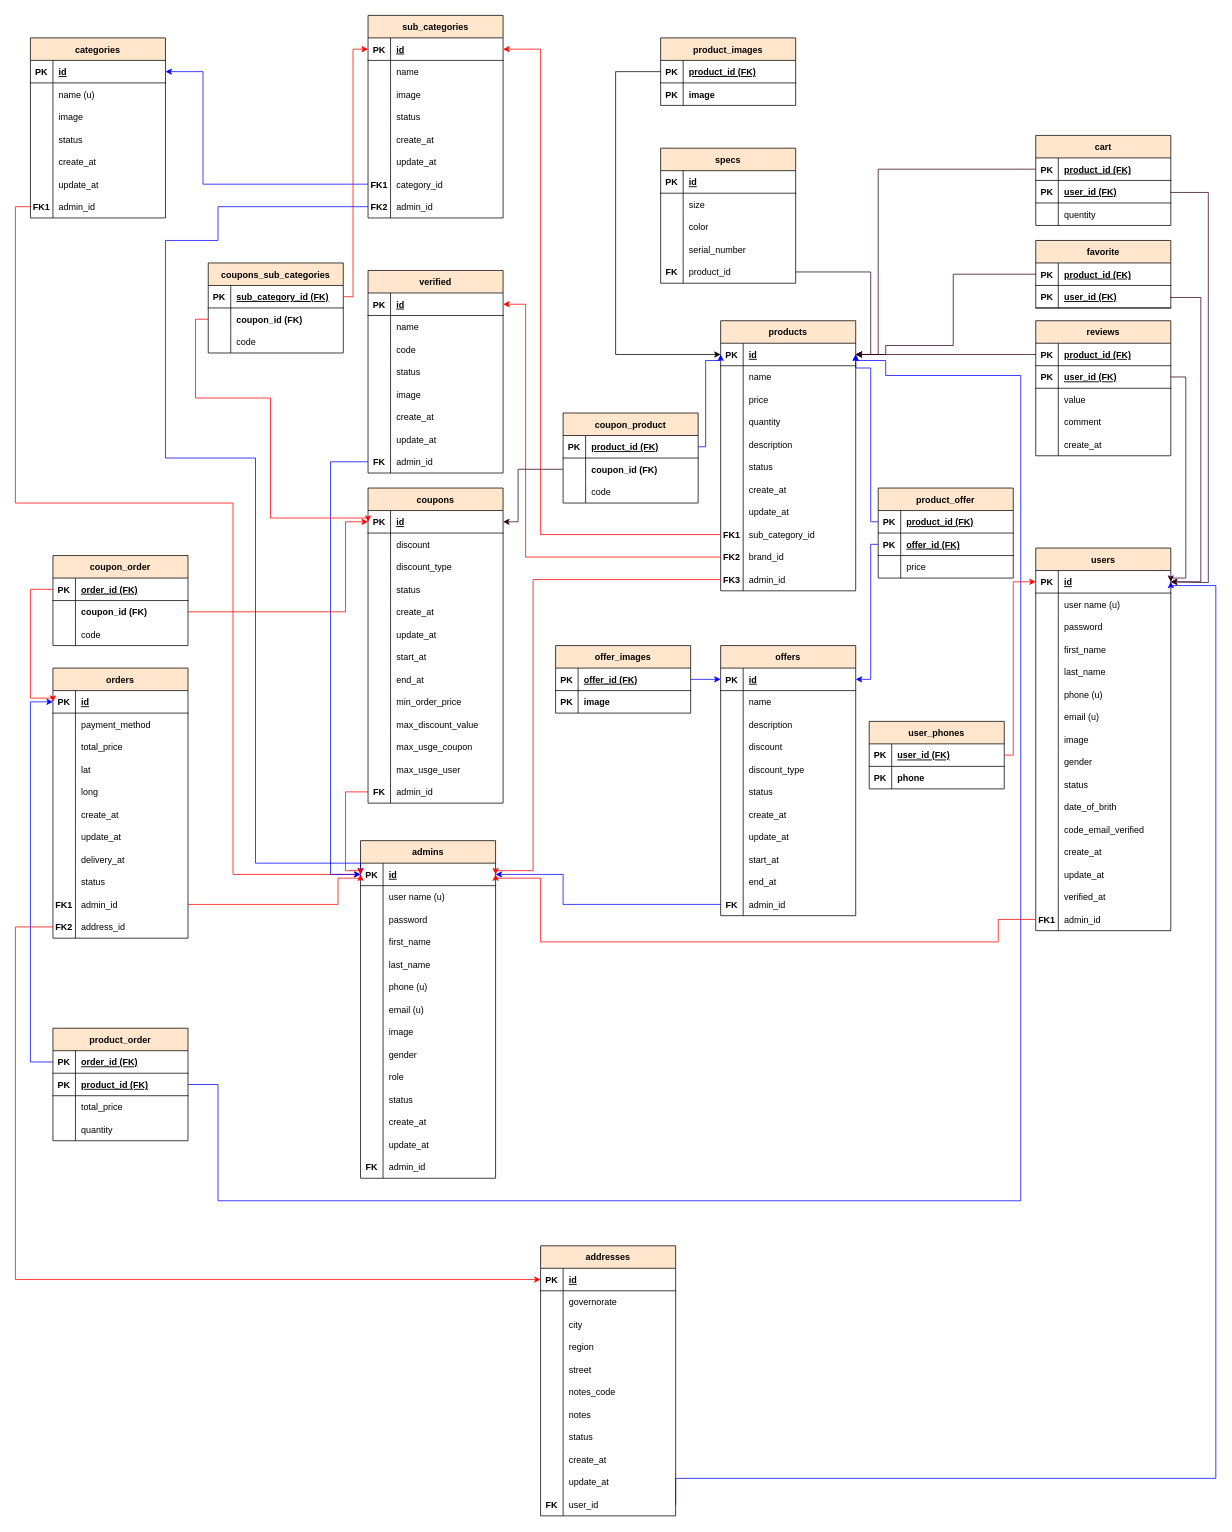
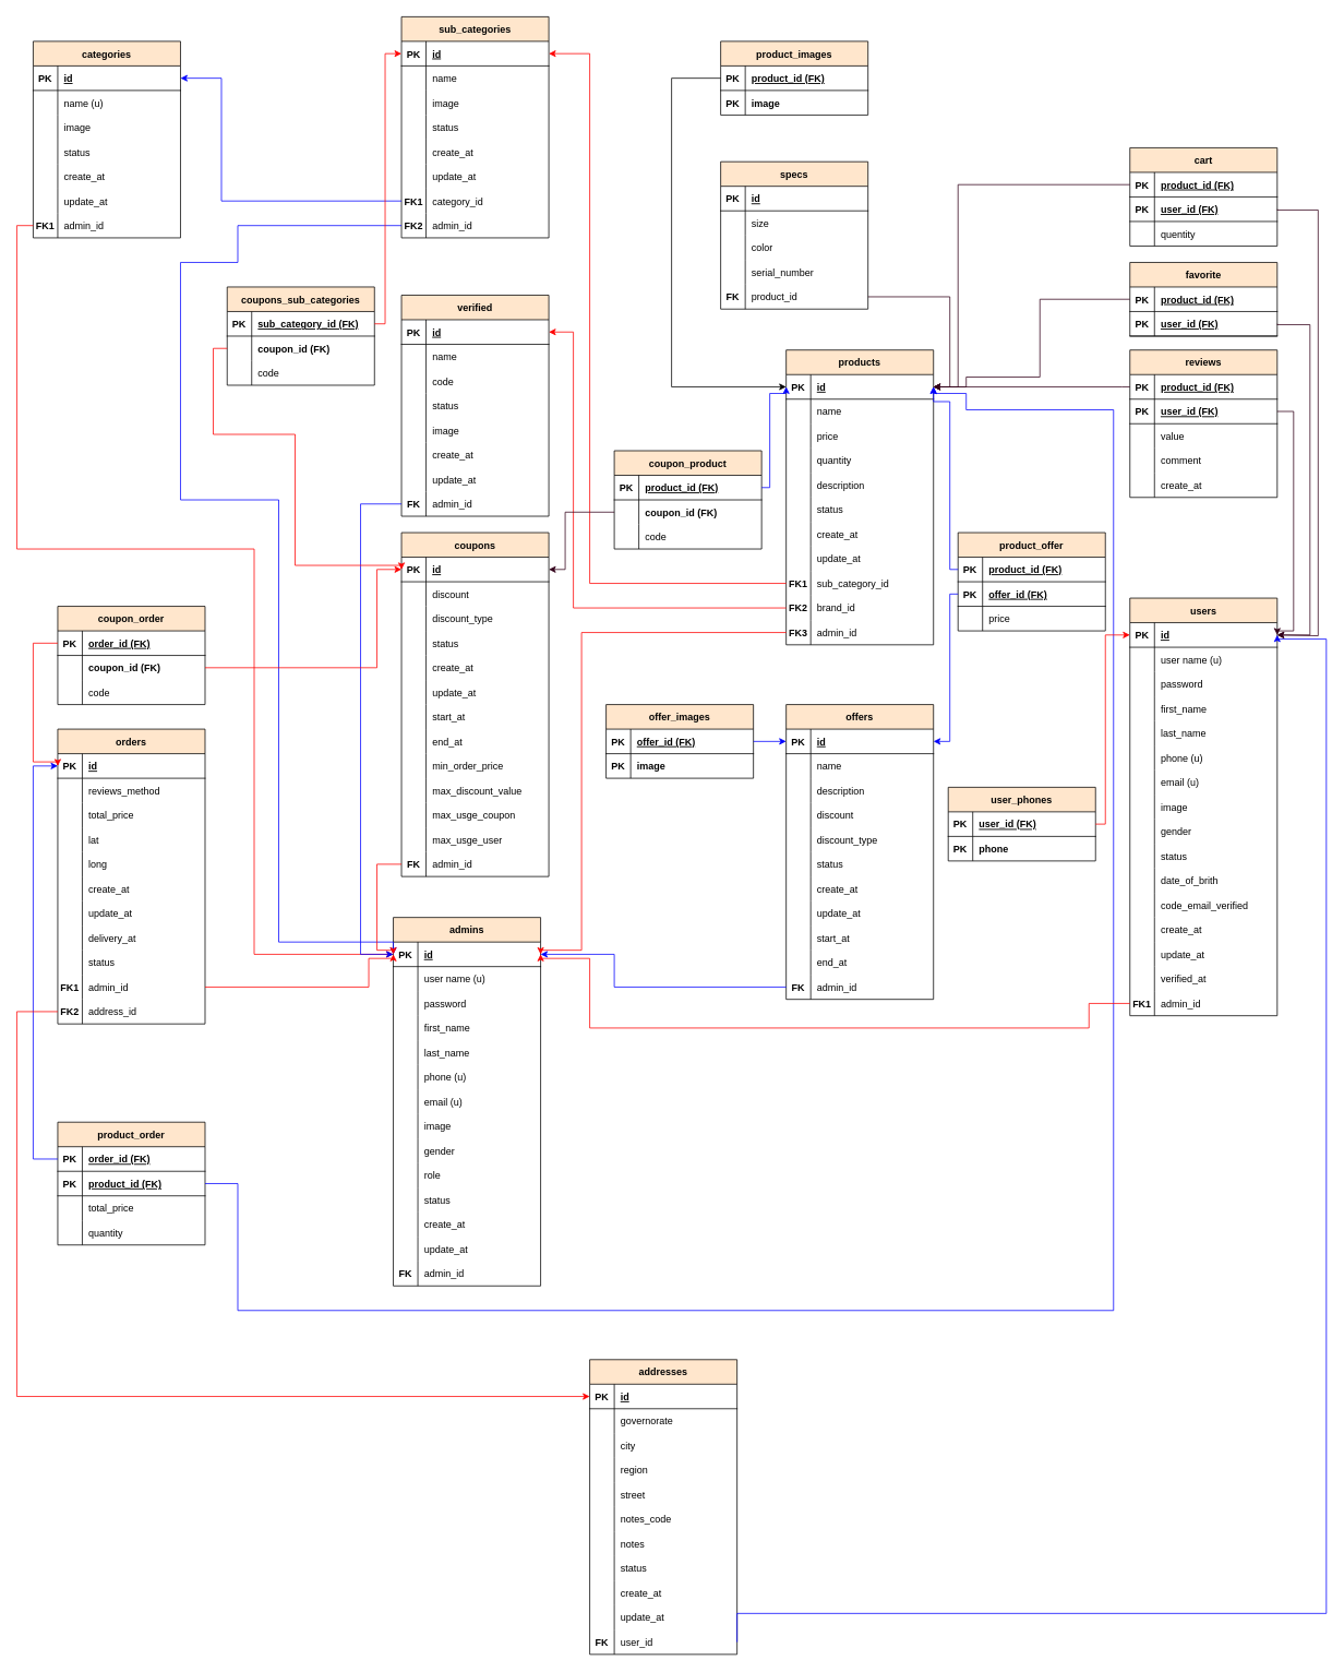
- <mxCell id="316" value="payment_method" style="shape=partialRectangle;connectable=0;fillColor=none;top=0;left=0;bottom=0;right=0;align=left;spacingLeft=6;overflow=hidden;" parent="314" vertex="1"><mxGeometry x="30" width="150" height="30" as="geometry"><mxRectangle width="150" height="30" as="alternateBounds" /></mxGeometry></mxCell>
+ <mxCell id="316" value="reviews_method" style="shape=partialRectangle;connectable=0;fillColor=none;top=0;left=0;bottom=0;right=0;align=left;spacingLeft=6;overflow=hidden;" parent="314" vertex="1"><mxGeometry x="30" width="150" height="30" as="geometry"><mxRectangle width="150" height="30" as="alternateBounds" /></mxGeometry></mxCell>
